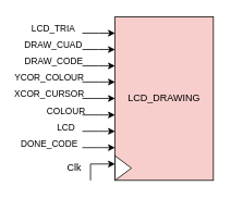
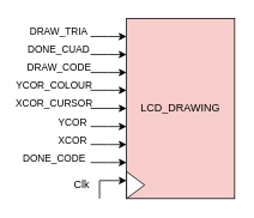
- <mxCell id="21" value="&lt;font style=&quot;font-size: 11px;&quot;&gt;LCD_TRIA&lt;/font&gt;" style="text;html=1;strokeColor=none;fillColor=none;align=center;verticalAlign=middle;whiteSpace=wrap;rounded=0;" vertex="1" parent="1"><mxGeometry x="35" y="20" width="60" height="30" as="geometry" /></mxCell>
+ <mxCell id="21" value="&lt;font style=&quot;font-size: 11px;&quot;&gt;DRAW_TRIA&lt;/font&gt;" style="text;html=1;strokeColor=none;fillColor=none;align=center;verticalAlign=middle;whiteSpace=wrap;rounded=0;" vertex="1" parent="1"><mxGeometry x="35" y="20" width="60" height="30" as="geometry" /></mxCell>
- <mxCell id="19" value="&lt;font style=&quot;font-size: 11px;&quot;&gt;DRAW_CUAD&lt;/font&gt;" style="text;html=1;strokeColor=none;fillColor=none;align=center;verticalAlign=middle;whiteSpace=wrap;rounded=0;" vertex="1" parent="1"><mxGeometry x="35" y="40" width="60" height="30" as="geometry" /></mxCell>
+ <mxCell id="19" value="&lt;font style=&quot;font-size: 11px;&quot;&gt;DONE_CUAD&lt;/font&gt;" style="text;html=1;strokeColor=none;fillColor=none;align=center;verticalAlign=middle;whiteSpace=wrap;rounded=0;" vertex="1" parent="1"><mxGeometry x="35" y="40" width="60" height="30" as="geometry" /></mxCell>
- <mxCell id="15" value="&lt;font style=&quot;font-size: 11px;&quot;&gt;COLOUR&lt;/font&gt;" style="text;html=1;align=center;verticalAlign=middle;resizable=0;points=[];autosize=1;strokeColor=none;fillColor=none;" vertex="1" parent="1"><mxGeometry x="50" y="120" width="60" height="30" as="geometry" /></mxCell>
+ <mxCell id="15" value="&lt;font style=&quot;font-size: 11px;&quot;&gt;YCOR&lt;/font&gt;" style="text;html=1;align=center;verticalAlign=middle;resizable=0;points=[];autosize=1;strokeColor=none;fillColor=none;" vertex="1" parent="1"><mxGeometry x="50" y="120" width="60" height="30" as="geometry" /></mxCell>
- <mxCell id="14" value="&lt;font style=&quot;font-size: 11px;&quot;&gt;LCD&lt;/font&gt;" style="text;html=1;align=center;verticalAlign=middle;resizable=0;points=[];autosize=1;strokeColor=none;fillColor=none;" vertex="1" parent="1"><mxGeometry x="50" y="140" width="60" height="30" as="geometry" /></mxCell>
+ <mxCell id="14" value="&lt;font style=&quot;font-size: 11px;&quot;&gt;XCOR&lt;/font&gt;" style="text;html=1;align=center;verticalAlign=middle;resizable=0;points=[];autosize=1;strokeColor=none;fillColor=none;" vertex="1" parent="1"><mxGeometry x="50" y="140" width="60" height="30" as="geometry" /></mxCell>
